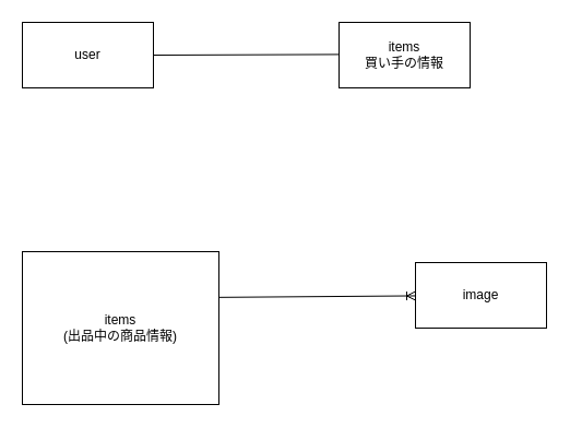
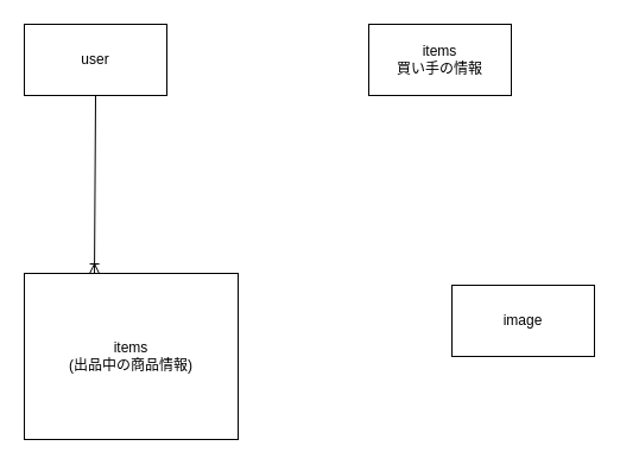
- <mxCell id="3" style="edgeStyle=none;rounded=0;orthogonalLoop=1;jettySize=auto;html=1;exitX=1;exitY=0.5;exitDx=0;exitDy=0;entryX=-0.003;entryY=0.49;entryDx=0;entryDy=0;endArrow=none;endFill=0;entryPerimeter=0;" edge="1" parent="1" source="4" target="5"><mxGeometry relative="1" as="geometry" /></mxCell>
+ <mxCell id="2" style="edgeStyle=none;rounded=0;orthogonalLoop=1;jettySize=auto;html=1;exitX=0.5;exitY=1;exitDx=0;exitDy=0;endArrow=ERoneToMany;endFill=0;entryX=0.328;entryY=0;entryDx=0;entryDy=0;entryPerimeter=0;" edge="1" parent="1" source="4" target="7"><mxGeometry relative="1" as="geometry"><mxPoint x="80" y="220" as="targetPoint" /></mxGeometry></mxCell>
- <mxCell id="6" style="edgeStyle=none;rounded=0;orthogonalLoop=1;jettySize=auto;html=1;exitX=0.992;exitY=0.299;exitDx=0;exitDy=0;endArrow=ERoneToMany;endFill=0;exitPerimeter=0;" edge="1" parent="1" source="7" target="8"><mxGeometry relative="1" as="geometry" /></mxCell>
